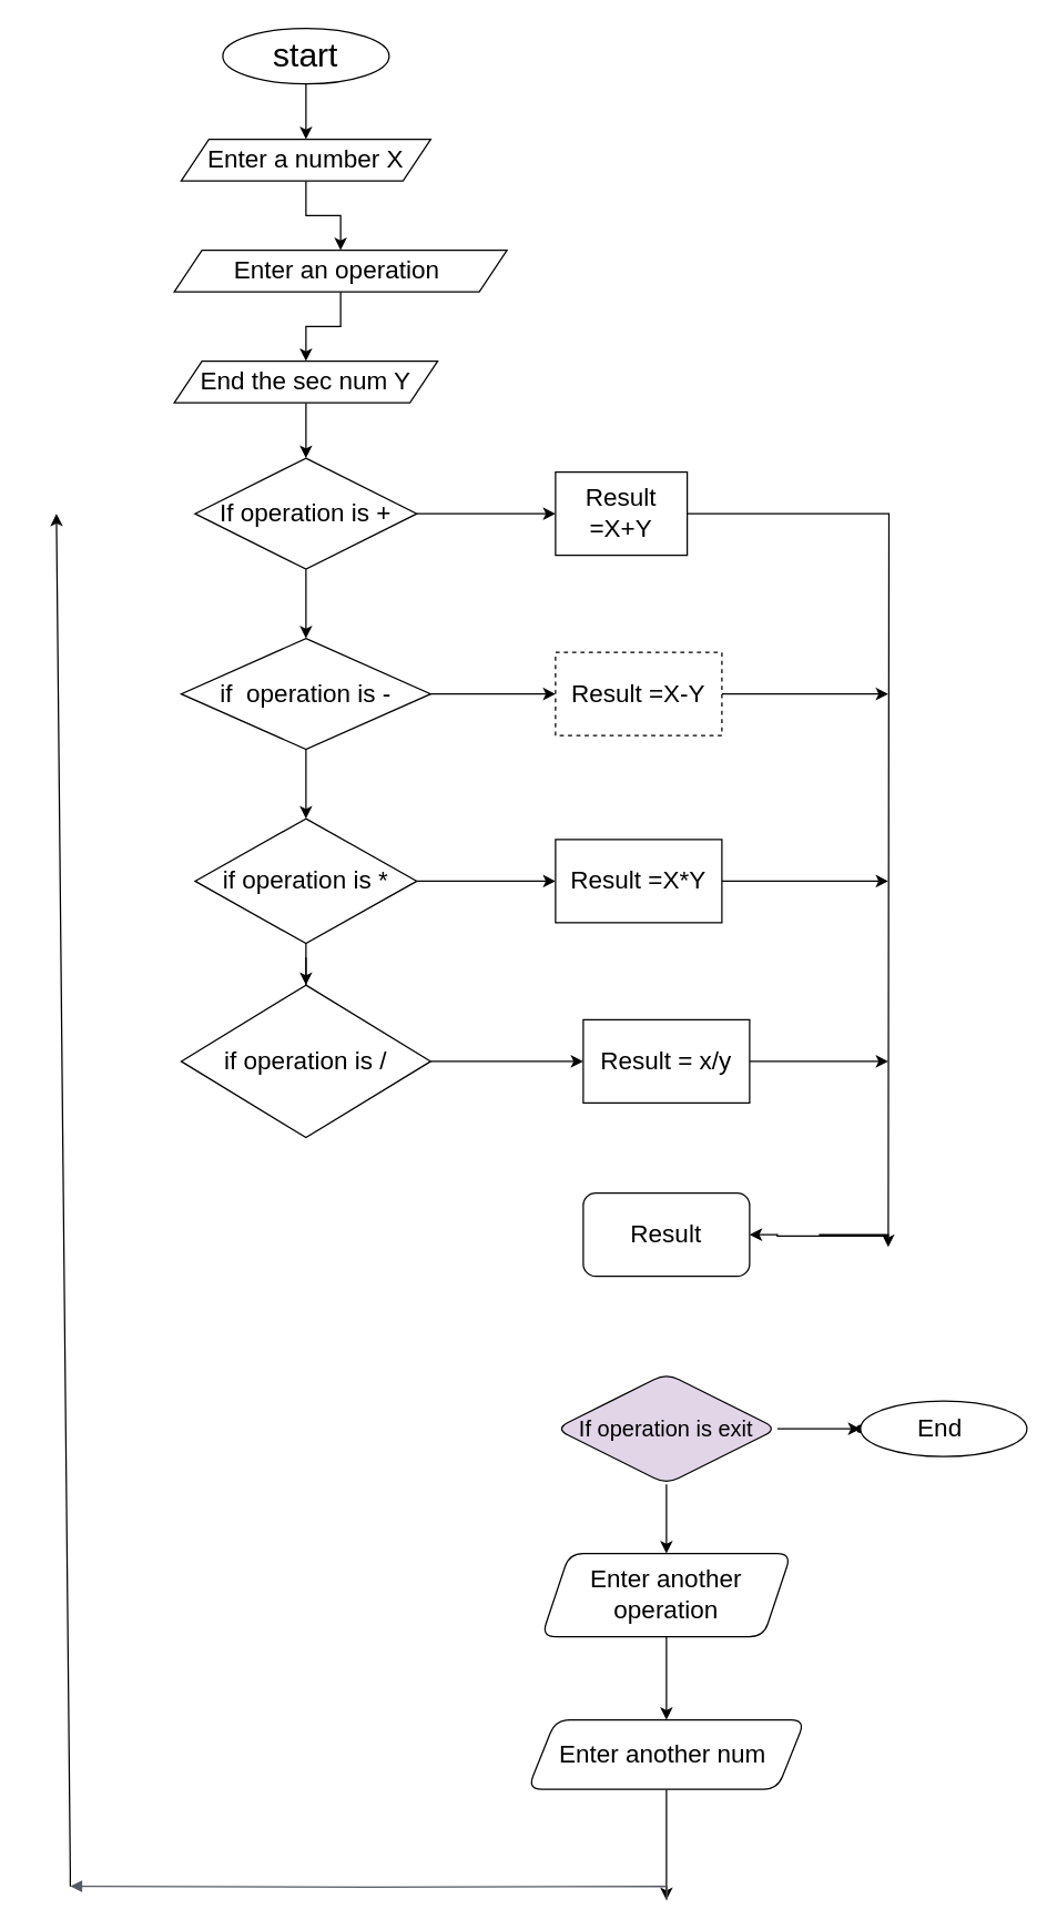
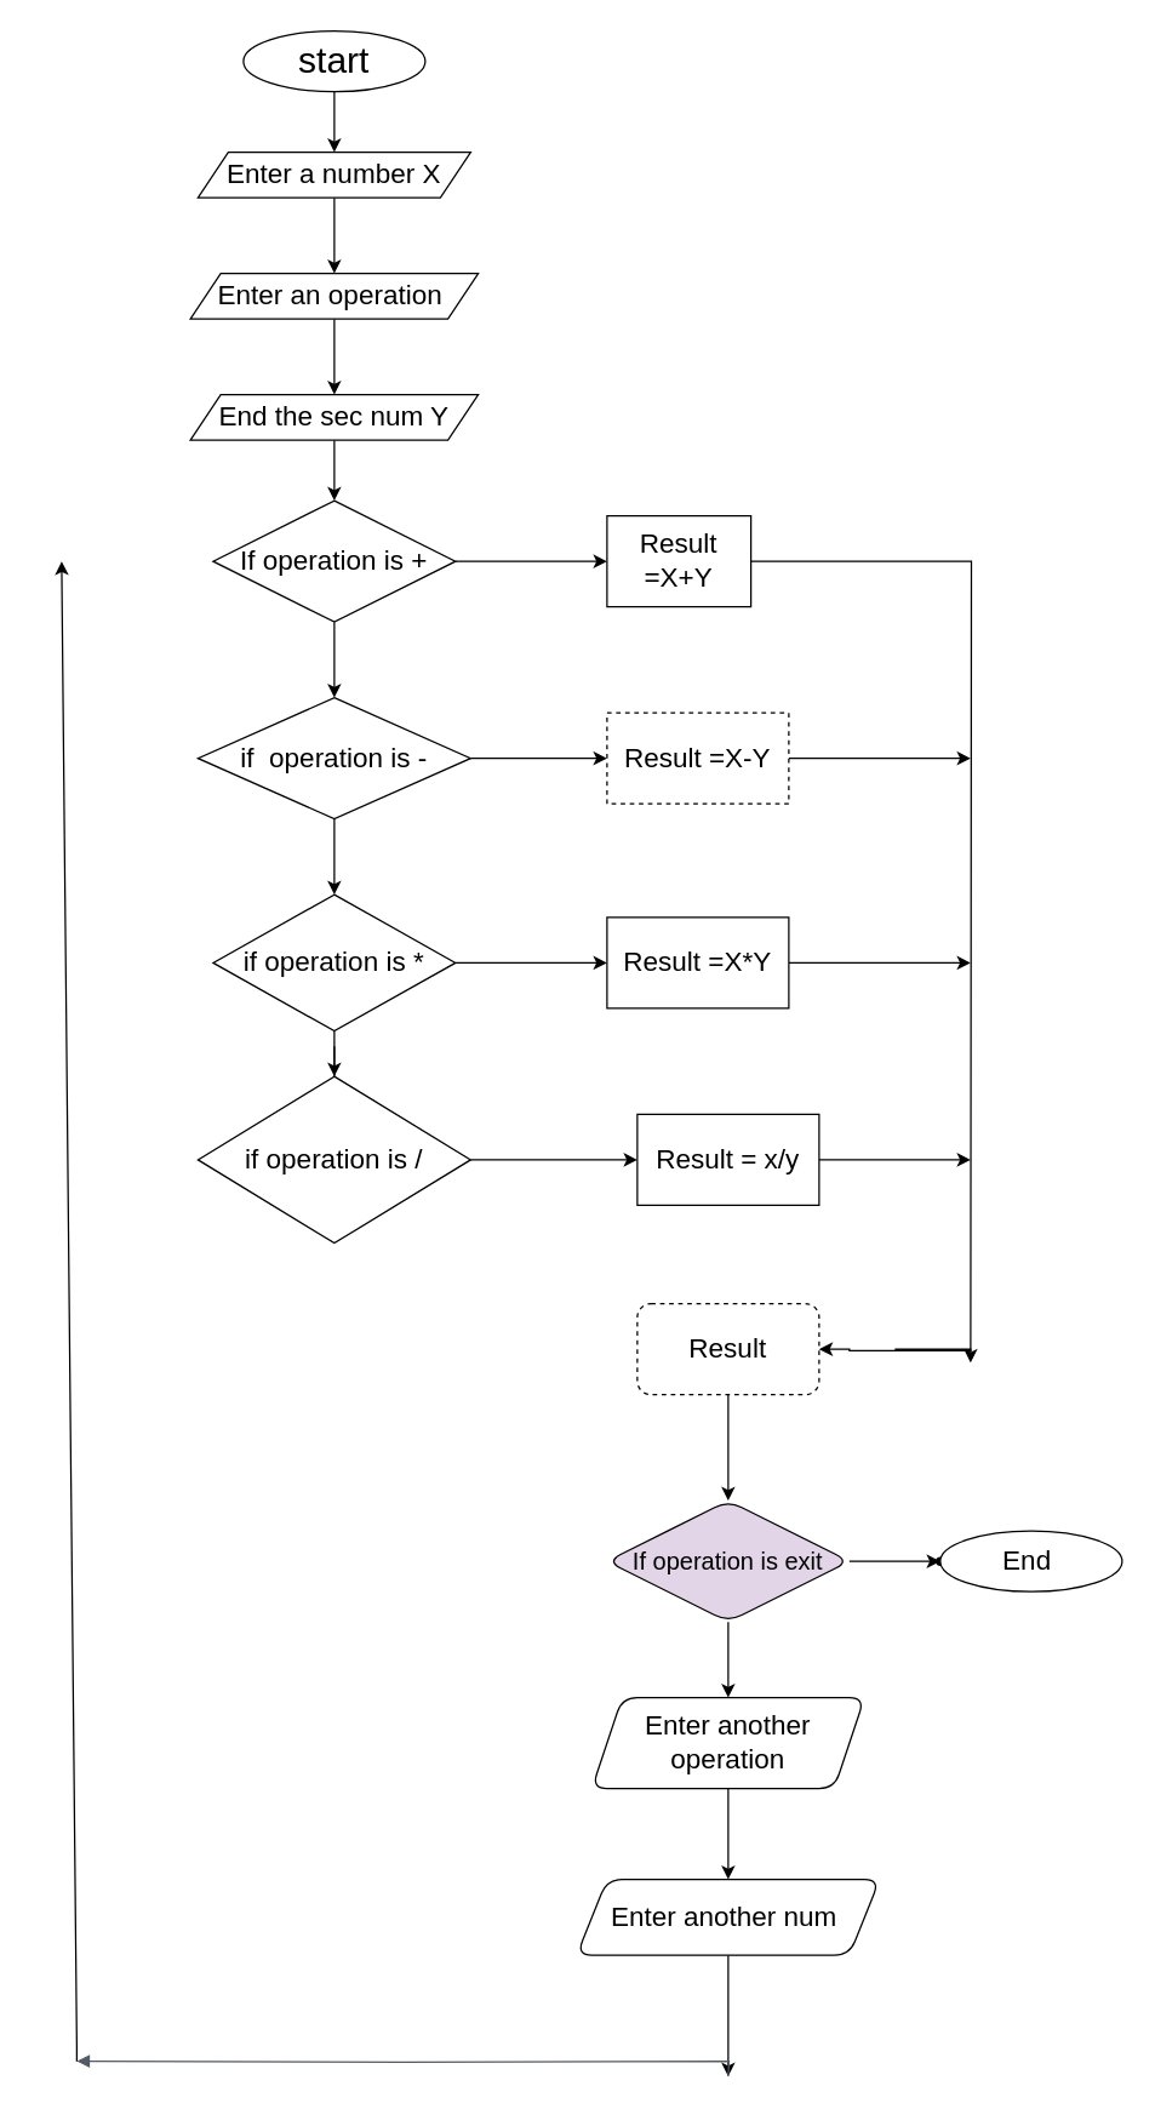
- <mxCell id="8" value="&lt;font style=&quot;font-size: 18px;&quot;&gt;Enter an operation&amp;nbsp;&lt;/font&gt;" style="shape=parallelogram;perimeter=parallelogramPerimeter;whiteSpace=wrap;html=1;fixedSize=1;" parent="1" vertex="1"><mxGeometry x="125" y="180" width="240" height="30" as="geometry" /></mxCell>
+ <mxCell id="8" value="&lt;font style=&quot;font-size: 18px;&quot;&gt;Enter an operation&amp;nbsp;&lt;/font&gt;" style="shape=parallelogram;perimeter=parallelogramPerimeter;whiteSpace=wrap;html=1;fixedSize=1;" parent="1" vertex="1"><mxGeometry x="125" y="180" width="190" height="30" as="geometry" /></mxCell>
- <mxCell id="36" value="&lt;font style=&quot;font-size: 18px;&quot;&gt;Result&lt;/font&gt;" style="rounded=1;whiteSpace=wrap;html=1;" parent="1" vertex="1"><mxGeometry x="420" y="860" width="120" height="60" as="geometry" /></mxCell>
+ <mxCell id="36" value="&lt;font style=&quot;font-size: 18px;&quot;&gt;Result&lt;/font&gt;" style="rounded=1;whiteSpace=wrap;html=1;dashed=1;" parent="1" vertex="1"><mxGeometry x="420" y="860" width="120" height="60" as="geometry" /></mxCell>
+ <mxCell id="35" value="" style="edgeStyle=orthogonalEdgeStyle;rounded=0;orthogonalLoop=1;jettySize=auto;html=1;" parent="1" source="36" target="40" edge="1"><mxGeometry relative="1" as="geometry" /></mxCell>
